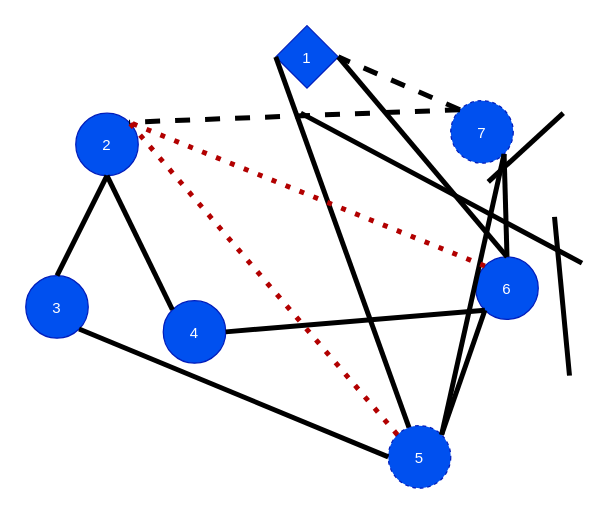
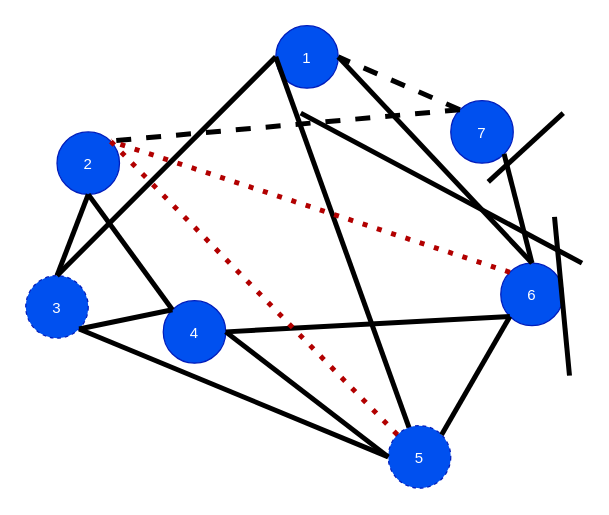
- <mxCell id="6" value="1" style="rhombus;aspect=fixed;fillColor=#0050ef;fontColor=#ffffff;strokeColor=#001DBC;" parent="1" vertex="1"><mxGeometry x="220" y="20" width="50" height="50" as="geometry" /></mxCell>
+ <mxCell id="6" value="1" style="ellipse;aspect=fixed;fillColor=#0050ef;fontColor=#ffffff;strokeColor=#001DBC;" parent="1" vertex="1"><mxGeometry x="220" y="20" width="50" height="50" as="geometry" /></mxCell>
- <mxCell id="5" value="7" style="ellipse;aspect=fixed;fillColor=#0050ef;fontColor=#ffffff;strokeColor=#001DBC;dashed=1;" parent="1" vertex="1"><mxGeometry x="360" y="80" width="50" height="50" as="geometry" /></mxCell>
+ <mxCell id="5" value="7" style="ellipse;aspect=fixed;fillColor=#0050ef;fontColor=#ffffff;strokeColor=#001DBC;" parent="1" vertex="1"><mxGeometry x="360" y="80" width="50" height="50" as="geometry" /></mxCell>
- <mxCell id="7" value="2" style="ellipse;aspect=fixed;fillColor=#0050ef;fontColor=#ffffff;strokeColor=#001DBC;" parent="1" vertex="1"><mxGeometry x="60" y="90" width="50" height="50" as="geometry" /></mxCell>
+ <mxCell id="7" value="2" style="ellipse;aspect=fixed;fillColor=#0050ef;fontColor=#ffffff;strokeColor=#001DBC;" parent="1" vertex="1"><mxGeometry x="45" y="105" width="50" height="50" as="geometry" /></mxCell>
+ <mxCell id="21" value="" style="endArrow=none;rounded=0;strokeWidth=4;exitX=0;exitY=0.5;exitDx=0;exitDy=0;entryX=0.5;entryY=0;entryDx=0;entryDy=0;" edge="1" parent="1" source="6" target="8"><mxGeometry width="50" height="50" relative="1" as="geometry"><mxPoint x="250" y="75" as="sourcePoint" /><mxPoint x="133" y="127" as="targetPoint" /></mxGeometry></mxCell>
- <mxCell id="4" value="6" style="ellipse;aspect=fixed;fillColor=#0050ef;fontColor=#ffffff;strokeColor=#001DBC;" parent="1" vertex="1"><mxGeometry x="380" y="205" width="50" height="50" as="geometry" /></mxCell>
+ <mxCell id="4" value="6" style="ellipse;aspect=fixed;fillColor=#0050ef;fontColor=#ffffff;strokeColor=#001DBC;" parent="1" vertex="1"><mxGeometry x="400" y="210" width="50" height="50" as="geometry" /></mxCell>
- <mxCell id="8" value="3" style="ellipse;aspect=fixed;fillColor=#0050ef;fontColor=#ffffff;strokeColor=#001DBC;" parent="1" vertex="1"><mxGeometry x="20" y="220" width="50" height="50" as="geometry" /></mxCell>
+ <mxCell id="8" value="3" style="ellipse;aspect=fixed;fillColor=#0050ef;fontColor=#ffffff;strokeColor=#001DBC;dashed=1;" parent="1" vertex="1"><mxGeometry x="20" y="220" width="50" height="50" as="geometry" /></mxCell>
- <mxCell id="24" value="" style="endArrow=none;rounded=0;strokeWidth=4;entryX=1;entryY=0;entryDx=0;entryDy=0;exitX=1;exitY=1;exitDx=0;exitDy=0;" edge="1" parent="1" source="5" target="3"><mxGeometry width="50" height="50" relative="1" as="geometry"><mxPoint x="417" y="263" as="sourcePoint" /><mxPoint x="363" y="357" as="targetPoint" /></mxGeometry></mxCell>
+ <mxCell id="16" value="" style="endArrow=none;rounded=0;strokeWidth=4;exitX=0;exitY=0;exitDx=0;exitDy=0;entryX=1;entryY=1;entryDx=0;entryDy=0;" parent="1" source="2" target="8" edge="1"><mxGeometry width="50" height="50" relative="1" as="geometry"><mxPoint x="525" y="270" as="sourcePoint" /><mxPoint x="493" y="223" as="targetPoint" /></mxGeometry></mxCell>
+ <mxCell id="15" value="" style="endArrow=none;rounded=0;strokeWidth=4;exitX=0;exitY=0.5;exitDx=0;exitDy=0;entryX=1;entryY=0.5;entryDx=0;entryDy=0;" parent="1" source="3" target="2" edge="1"><mxGeometry width="50" height="50" relative="1" as="geometry"><mxPoint x="515" y="260" as="sourcePoint" /><mxPoint x="483" y="213" as="targetPoint" /></mxGeometry></mxCell>
